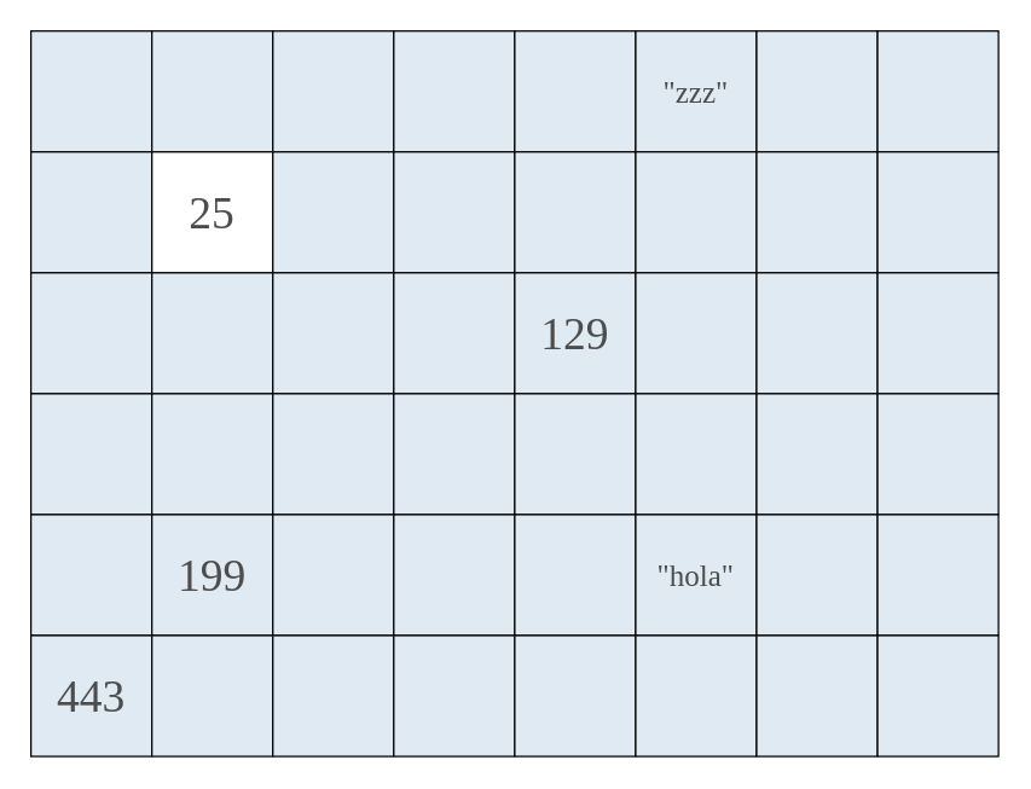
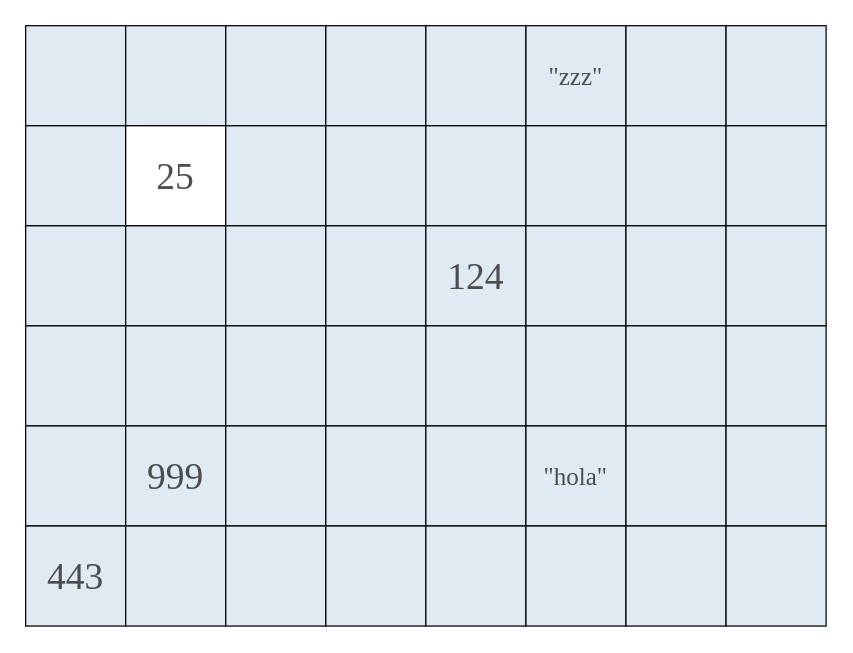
- <mxCell id="22" value="&lt;font face=&quot;Cascadia Code&quot; color=&quot;#4d4d4d&quot;&gt;&lt;span style=&quot;font-size: 30px;&quot;&gt;129&lt;/span&gt;&lt;/font&gt;" style="rounded=0;whiteSpace=wrap;html=1;strokeWidth=1;fillColor=#DFEAF2;" vertex="1" parent="1"><mxGeometry x="340" y="180" width="80" height="80" as="geometry" /></mxCell>
+ <mxCell id="22" value="&lt;font face=&quot;Cascadia Code&quot; color=&quot;#4d4d4d&quot;&gt;&lt;span style=&quot;font-size: 30px;&quot;&gt;124&lt;/span&gt;&lt;/font&gt;" style="rounded=0;whiteSpace=wrap;html=1;strokeWidth=1;fillColor=#DFEAF2;" vertex="1" parent="1"><mxGeometry x="340" y="180" width="80" height="80" as="geometry" /></mxCell>
- <mxCell id="35" value="&lt;font face=&quot;Cascadia Code&quot; color=&quot;#4d4d4d&quot;&gt;&lt;span style=&quot;font-size: 30px;&quot;&gt;199&lt;/span&gt;&lt;/font&gt;" style="rounded=0;whiteSpace=wrap;html=1;strokeWidth=1;fillColor=#DFEAF2;" vertex="1" parent="1"><mxGeometry x="100" y="340" width="80" height="80" as="geometry" /></mxCell>
+ <mxCell id="35" value="&lt;font face=&quot;Cascadia Code&quot; color=&quot;#4d4d4d&quot;&gt;&lt;span style=&quot;font-size: 30px;&quot;&gt;999&lt;/span&gt;&lt;/font&gt;" style="rounded=0;whiteSpace=wrap;html=1;strokeWidth=1;fillColor=#DFEAF2;" vertex="1" parent="1"><mxGeometry x="100" y="340" width="80" height="80" as="geometry" /></mxCell>
